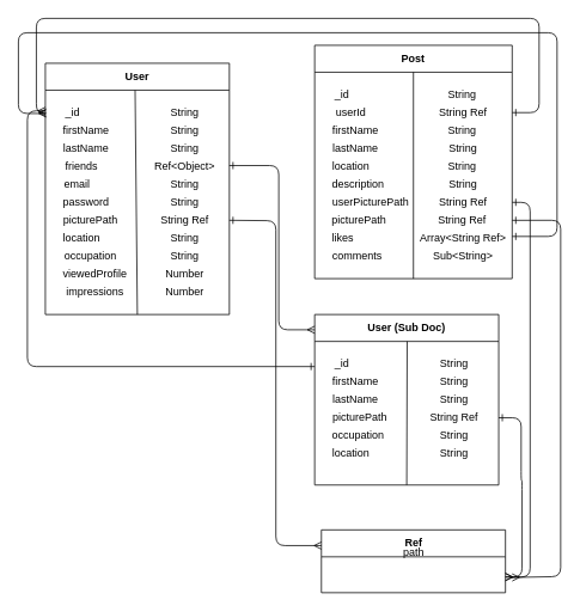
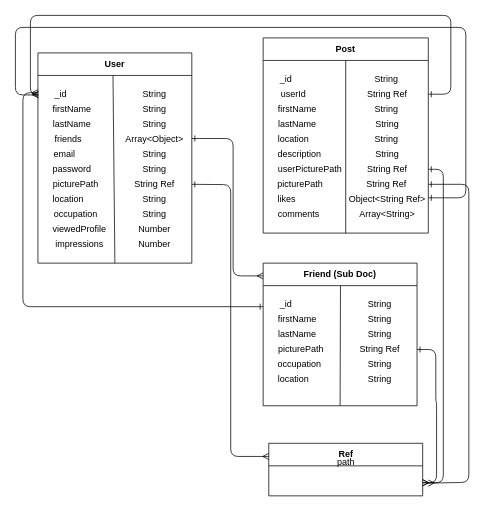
- <mxCell id="45" value="Ref&amp;lt;Object&amp;gt;" style="text;html=1;align=center;verticalAlign=middle;resizable=0;points=[];autosize=1;strokeColor=none;fillColor=none;" vertex="1" parent="26"><mxGeometry x="105" y="100" width="100" height="30" as="geometry" /></mxCell>
+ <mxCell id="45" value="Array&amp;lt;Object&amp;gt;" style="text;html=1;align=center;verticalAlign=middle;resizable=0;points=[];autosize=1;strokeColor=none;fillColor=none;" vertex="1" parent="26"><mxGeometry x="105" y="100" width="100" height="30" as="geometry" /></mxCell>
- <mxCell id="22" value="Array&amp;lt;String Ref&amp;gt;" style="text;html=1;align=center;verticalAlign=middle;resizable=0;points=[];autosize=1;strokeColor=none;fillColor=none;" vertex="1" parent="3"><mxGeometry x="100" y="200" width="130" height="30" as="geometry" /></mxCell>
+ <mxCell id="22" value="Object&amp;lt;String Ref&amp;gt;" style="text;html=1;align=center;verticalAlign=middle;resizable=0;points=[];autosize=1;strokeColor=none;fillColor=none;" vertex="1" parent="3"><mxGeometry x="100" y="200" width="130" height="30" as="geometry" /></mxCell>
- <mxCell id="23" value="Sub&amp;lt;String&amp;gt;" style="text;html=1;align=center;verticalAlign=middle;resizable=0;points=[];autosize=1;strokeColor=none;fillColor=none;" vertex="1" parent="3"><mxGeometry x="115" y="220" width="100" height="30" as="geometry" /></mxCell>
+ <mxCell id="23" value="Array&amp;lt;String&amp;gt;" style="text;html=1;align=center;verticalAlign=middle;resizable=0;points=[];autosize=1;strokeColor=none;fillColor=none;" vertex="1" parent="3"><mxGeometry x="115" y="220" width="100" height="30" as="geometry" /></mxCell>
- <mxCell id="51" value="User (Sub Doc)" style="swimlane;whiteSpace=wrap;html=1;startSize=30;container=0;" vertex="1" parent="50"><mxGeometry width="205" height="190" as="geometry" /></mxCell>
+ <mxCell id="51" value="Friend (Sub Doc)" style="swimlane;whiteSpace=wrap;html=1;startSize=30;container=0;" vertex="1" parent="50"><mxGeometry width="205" height="190" as="geometry" /></mxCell>
